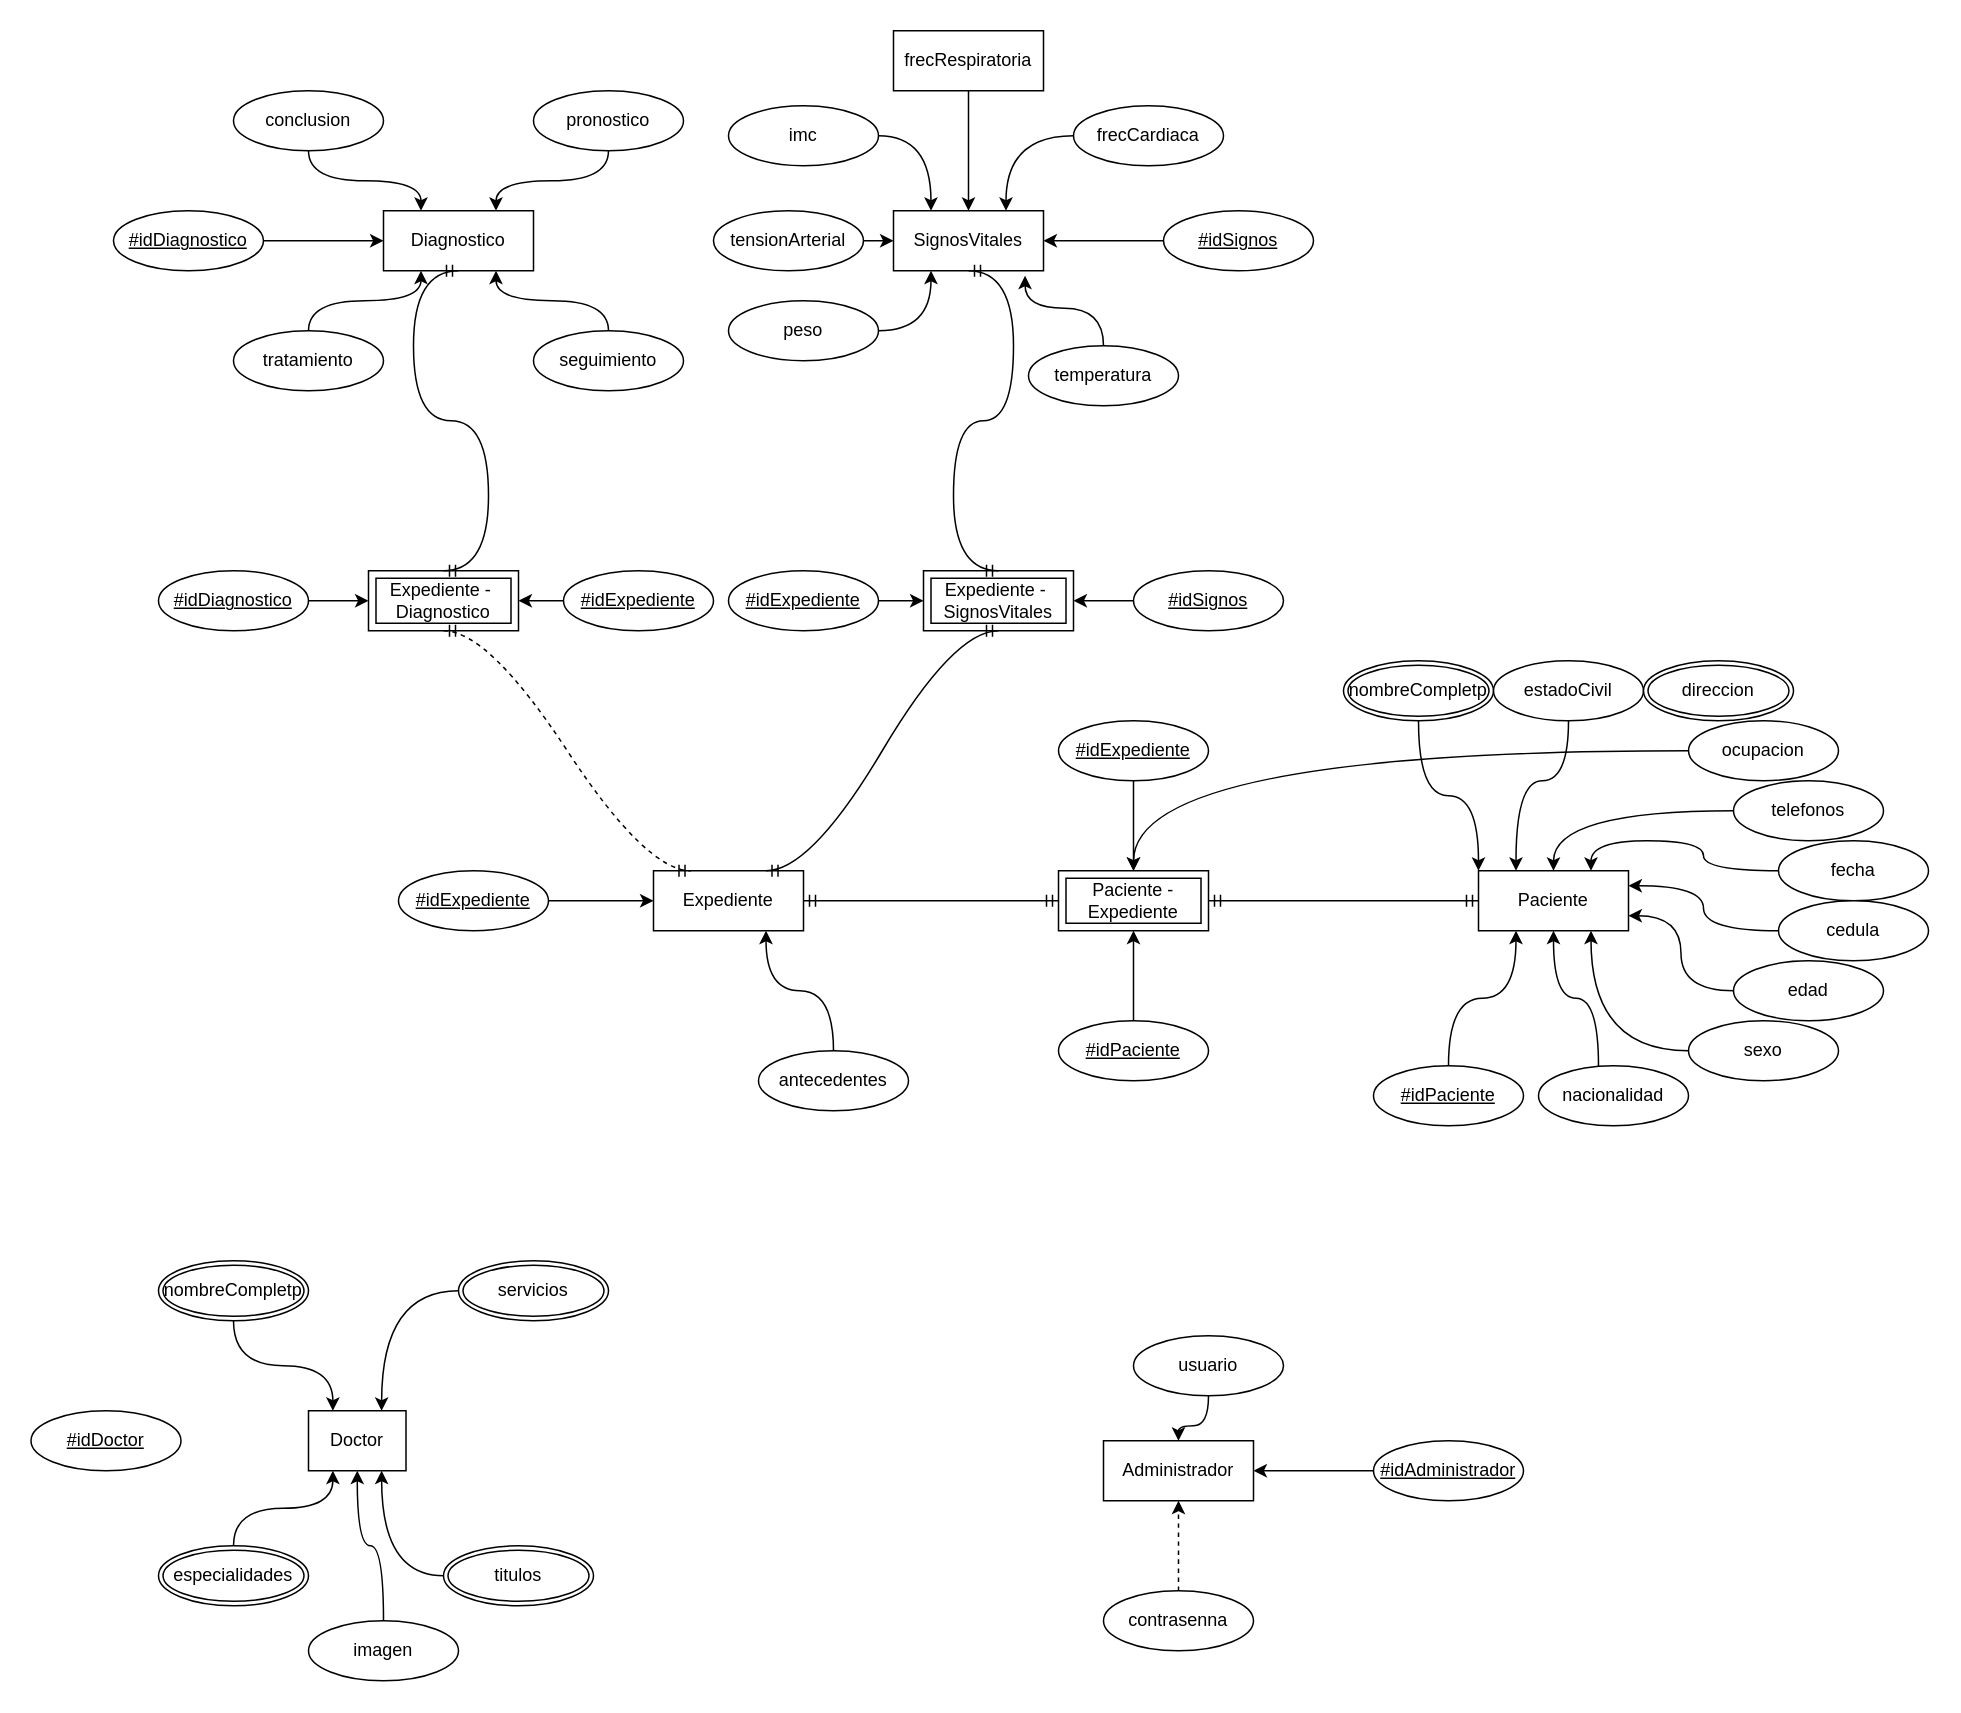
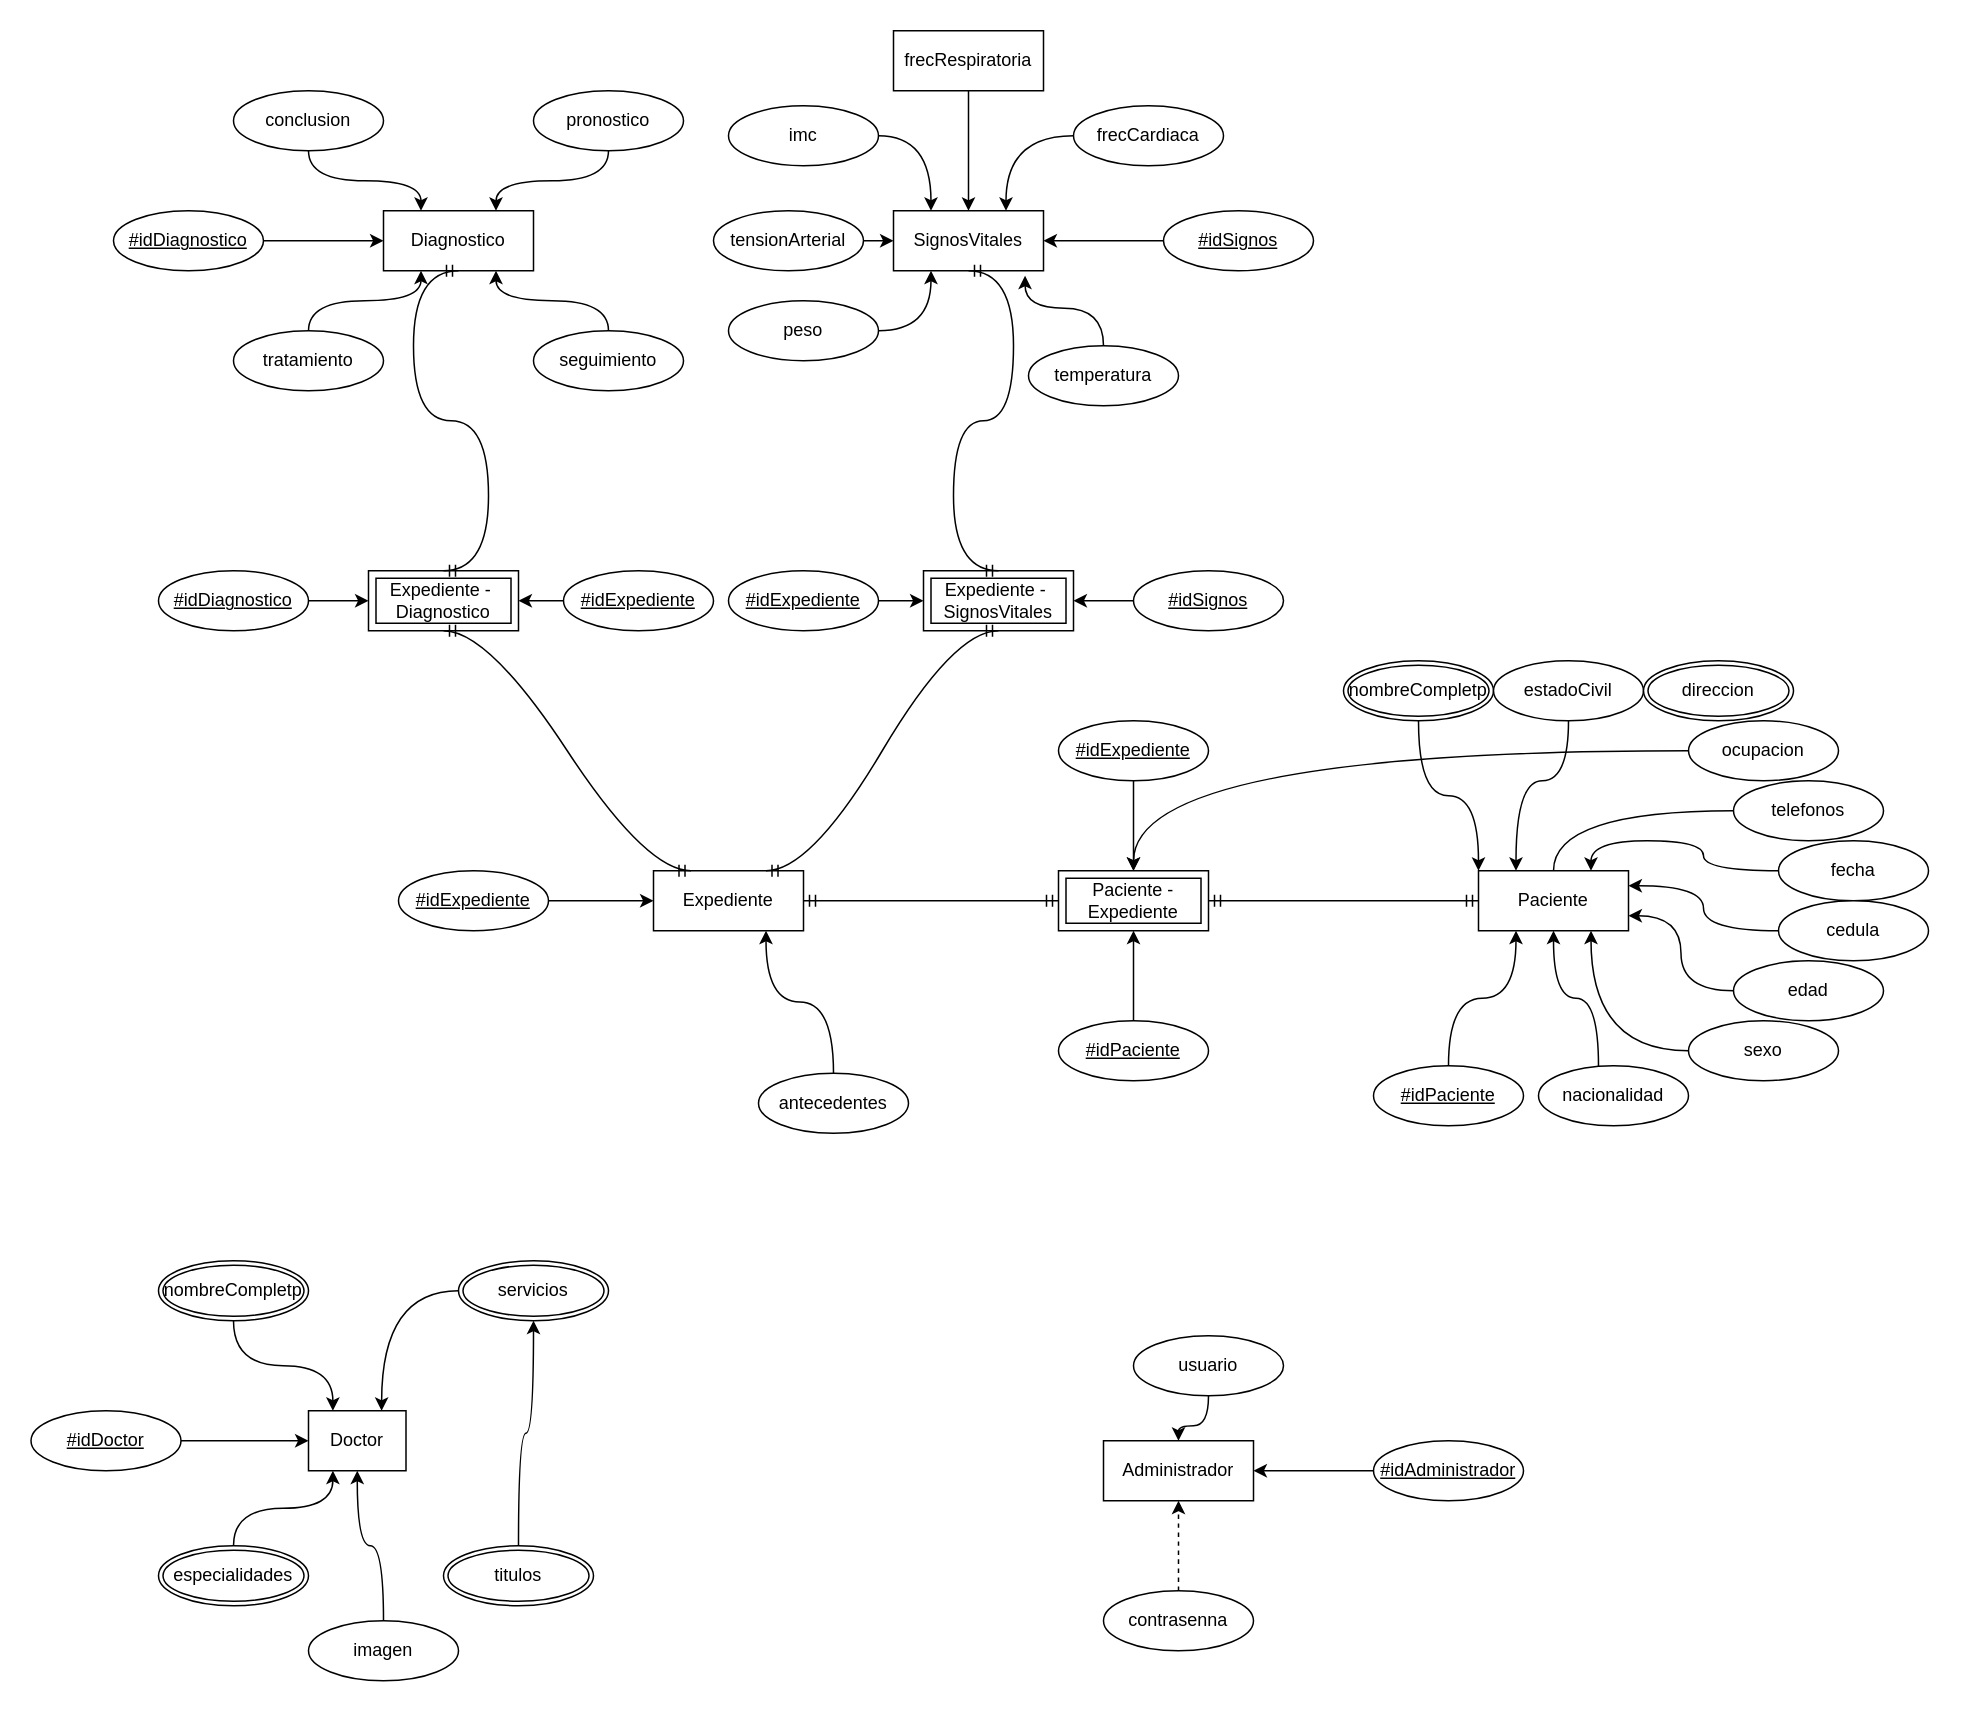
- <mxCell id="43" value="" style="edgeStyle=entityRelationEdgeStyle;fontSize=12;html=1;endArrow=ERmandOne;startArrow=ERmandOne;strokeColor=default;curved=1;exitX=0.5;exitY=1;exitDx=0;exitDy=0;entryX=0.25;entryY=0;entryDx=0;entryDy=0;dashed=1;" edge="1" parent="1" source="40" target="4"><mxGeometry width="100" height="100" relative="1" as="geometry"><mxPoint x="520" y="590" as="sourcePoint" /><mxPoint x="595" y="430" as="targetPoint" /></mxGeometry></mxCell>
+ <mxCell id="43" value="" style="edgeStyle=entityRelationEdgeStyle;fontSize=12;html=1;endArrow=ERmandOne;startArrow=ERmandOne;strokeColor=default;curved=1;exitX=0.5;exitY=1;exitDx=0;exitDy=0;entryX=0.25;entryY=0;entryDx=0;entryDy=0;" edge="1" parent="1" source="40" target="4"><mxGeometry width="100" height="100" relative="1" as="geometry"><mxPoint x="520" y="590" as="sourcePoint" /><mxPoint x="595" y="430" as="targetPoint" /></mxGeometry></mxCell>
- <mxCell id="24" style="edgeStyle=orthogonalEdgeStyle;curved=1;orthogonalLoop=1;jettySize=auto;html=1;entryX=0.5;entryY=0;entryDx=0;entryDy=0;strokeColor=default;" edge="1" parent="1" source="25" target="3"><mxGeometry relative="1" as="geometry" /></mxCell>
+ <mxCell id="24" style="edgeStyle=orthogonalEdgeStyle;curved=1;orthogonalLoop=1;jettySize=auto;html=1;entryX=0.5;entryY=0;entryDx=0;entryDy=0;strokeColor=default;endArrow=none;" edge="1" parent="1" source="25" target="3"><mxGeometry relative="1" as="geometry" /></mxCell>
- <mxCell id="38" value="antecedentes" style="ellipse;whiteSpace=wrap;html=1;align=center;" vertex="1" parent="1"><mxGeometry x="505" y="700" width="100" height="40" as="geometry" /></mxCell>
+ <mxCell id="38" value="antecedentes" style="ellipse;whiteSpace=wrap;html=1;align=center;" vertex="1" parent="1"><mxGeometry x="505" y="715" width="100" height="40" as="geometry" /></mxCell>
+ <mxCell id="76" style="edgeStyle=orthogonalEdgeStyle;curved=1;orthogonalLoop=1;jettySize=auto;html=1;entryX=0;entryY=0.5;entryDx=0;entryDy=0;strokeColor=default;" edge="1" parent="1" source="77" target="2"><mxGeometry relative="1" as="geometry" /></mxCell>
- <mxCell id="84" style="edgeStyle=orthogonalEdgeStyle;curved=1;orthogonalLoop=1;jettySize=auto;html=1;entryX=0.75;entryY=1;entryDx=0;entryDy=0;strokeColor=default;" edge="1" parent="1" source="85" target="2"><mxGeometry relative="1" as="geometry" /></mxCell>
+ <mxCell id="84" style="edgeStyle=orthogonalEdgeStyle;curved=1;orthogonalLoop=1;jettySize=auto;html=1;strokeColor=default;" edge="1" parent="1" source="85" target="81"><mxGeometry relative="1" as="geometry" /></mxCell>
